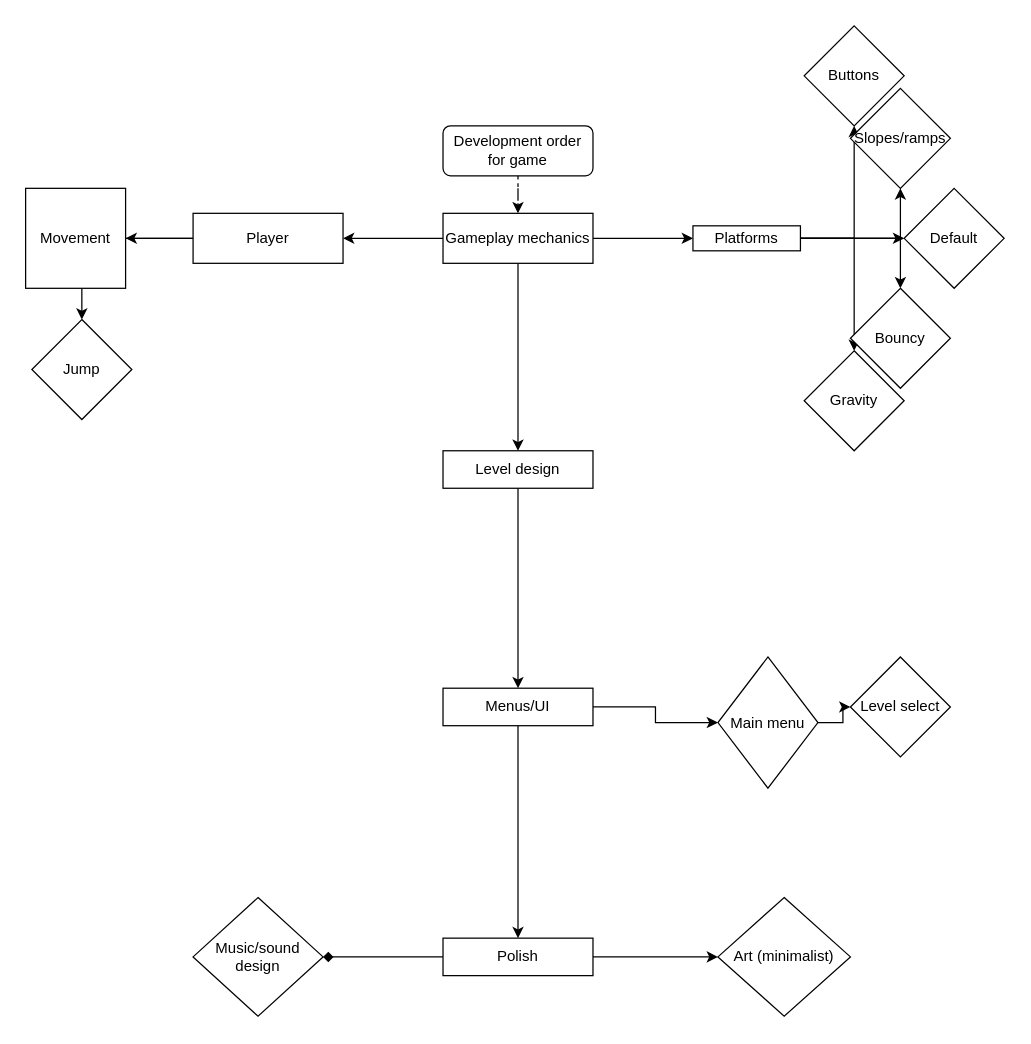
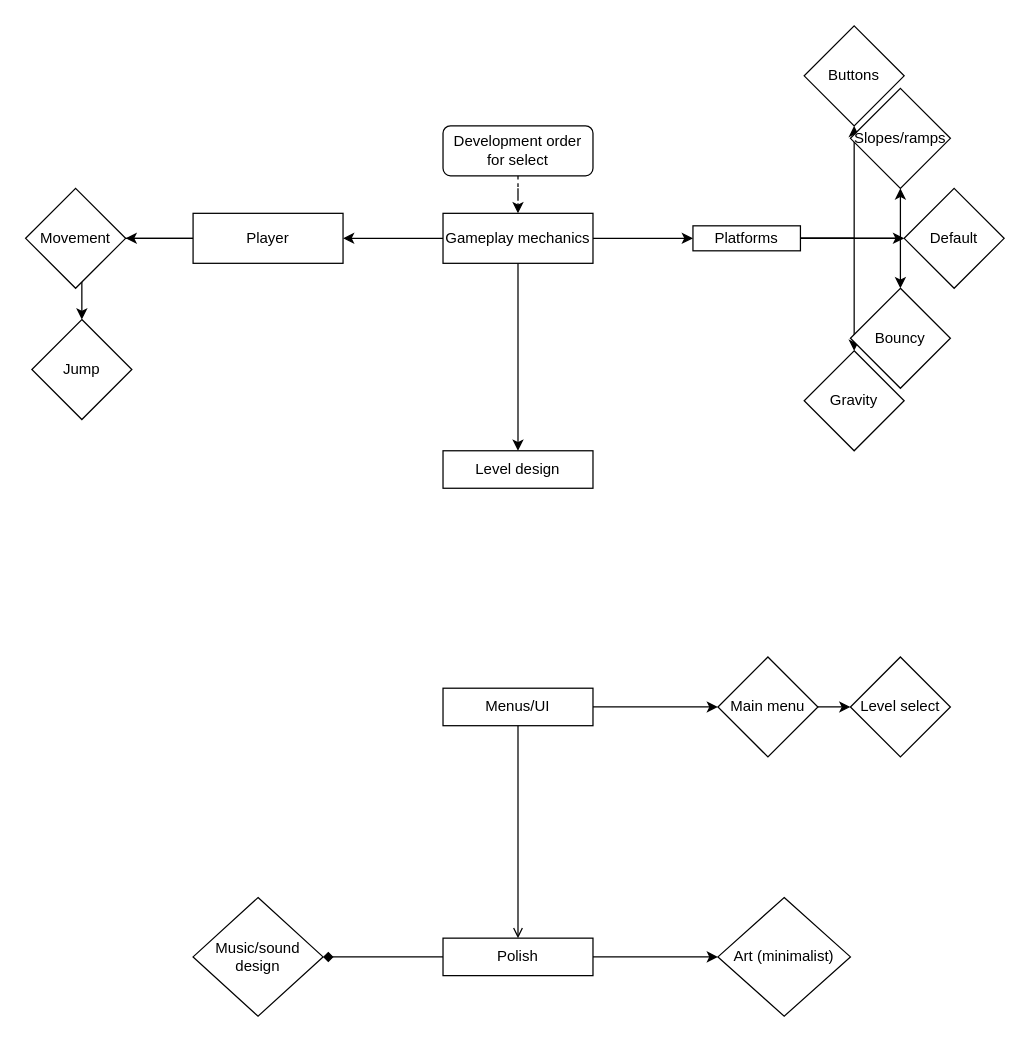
- <mxCell id="3" value="Development order for game" style="rounded=1;whiteSpace=wrap;html=1;fontSize=12;glass=0;strokeWidth=1;shadow=0;" parent="1" vertex="1"><mxGeometry x="354" y="100" width="120" height="40" as="geometry" /></mxCell>
+ <mxCell id="3" value="Development order for select" style="rounded=1;whiteSpace=wrap;html=1;fontSize=12;glass=0;strokeWidth=1;shadow=0;" parent="1" vertex="1"><mxGeometry x="354" y="100" width="120" height="40" as="geometry" /></mxCell>
- <mxCell id="30" value="Movement" style="whiteSpace=wrap;html=1;rounded=0;" vertex="1" parent="1"><mxGeometry x="20" y="150" width="80" height="80" as="geometry" /></mxCell>
+ <mxCell id="30" value="Movement" style="rhombus;whiteSpace=wrap;html=1;rounded=0;" vertex="1" parent="1"><mxGeometry x="20" y="150" width="80" height="80" as="geometry" /></mxCell>
- <mxCell id="8" value="" style="edgeStyle=orthogonalEdgeStyle;rounded=0;orthogonalLoop=1;jettySize=auto;html=1;" edge="1" parent="1" source="9" target="12"><mxGeometry relative="1" as="geometry" /></mxCell>
- <mxCell id="33" value="Main menu" style="rhombus;whiteSpace=wrap;html=1;rounded=0;" vertex="1" parent="1"><mxGeometry x="574" y="525" width="80" height="105" as="geometry" /></mxCell>
+ <mxCell id="33" value="Main menu" style="rhombus;whiteSpace=wrap;html=1;rounded=0;" vertex="1" parent="1"><mxGeometry x="574" y="525" width="80" height="80" as="geometry" /></mxCell>
- <mxCell id="10" value="" style="edgeStyle=orthogonalEdgeStyle;rounded=0;orthogonalLoop=1;jettySize=auto;html=1;" edge="1" parent="1" source="12" target="15"><mxGeometry relative="1" as="geometry" /></mxCell>
+ <mxCell id="10" value="" style="edgeStyle=orthogonalEdgeStyle;rounded=0;orthogonalLoop=1;jettySize=auto;html=1;endArrow=open;" edge="1" parent="1" source="12" target="15"><mxGeometry relative="1" as="geometry" /></mxCell>
